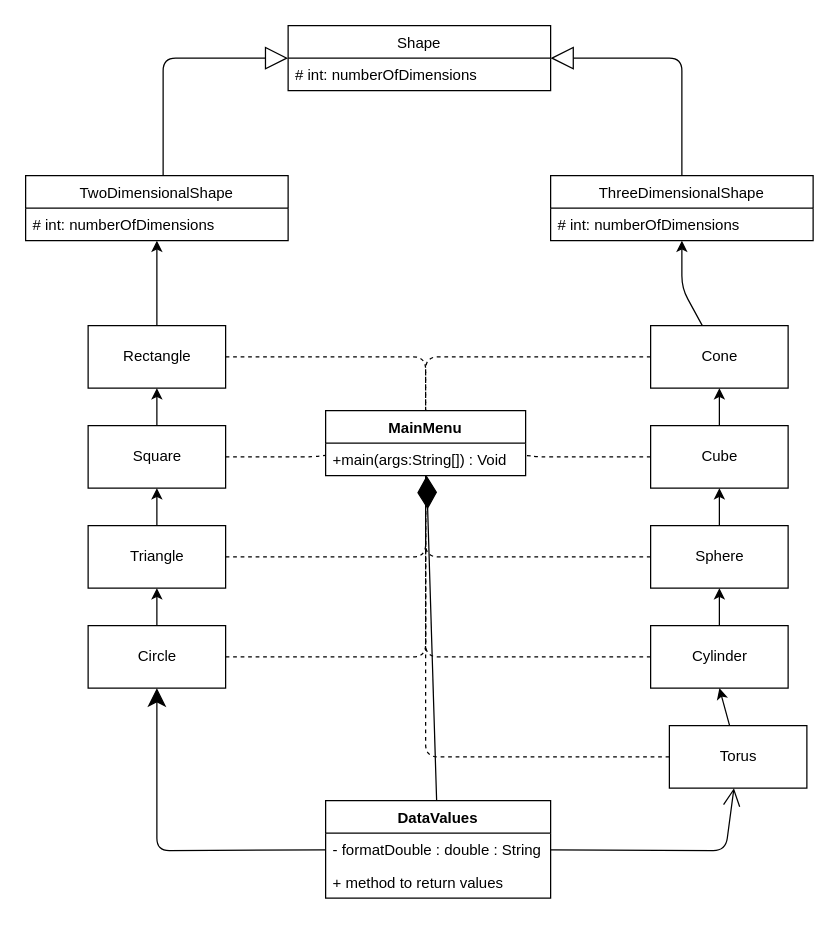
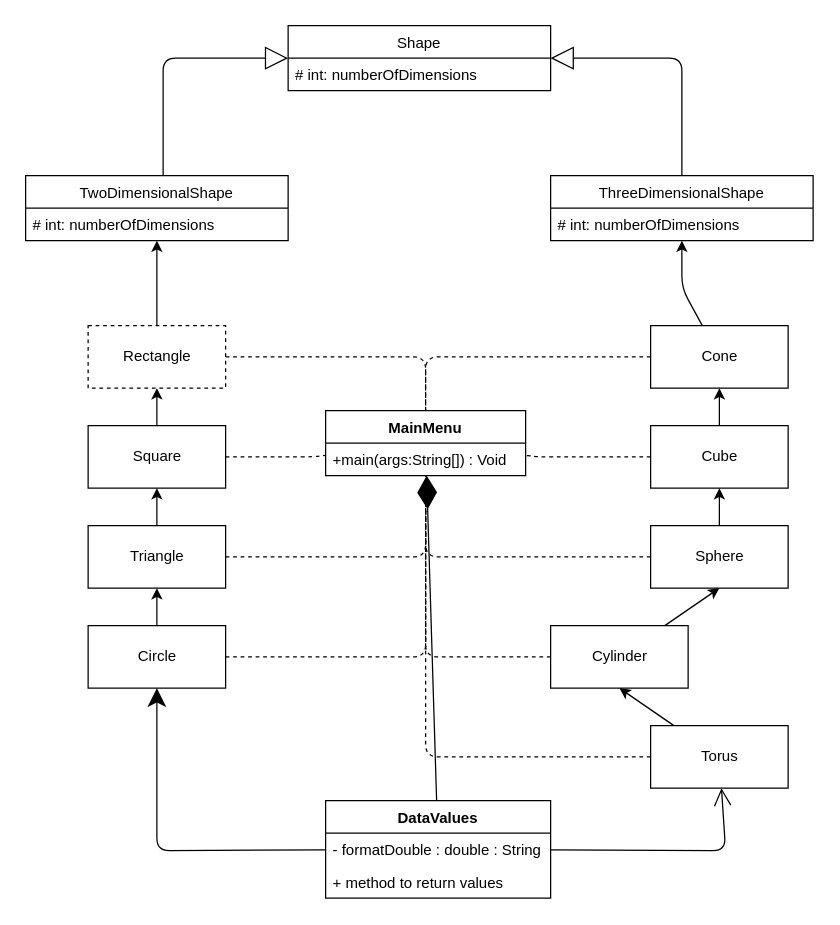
- <mxCell id="20" value="Rectangle" style="html=1;" parent="1" vertex="1"><mxGeometry x="70" y="260" width="110" height="50" as="geometry" /></mxCell>
+ <mxCell id="20" value="Rectangle" style="html=1;dashed=1;" parent="1" vertex="1"><mxGeometry x="70" y="260" width="110" height="50" as="geometry" /></mxCell>
- <mxCell id="17" value="Cylinder" style="html=1;" parent="1" vertex="1"><mxGeometry x="520" y="500" width="110" height="50" as="geometry" /></mxCell>
+ <mxCell id="17" value="Cylinder" style="html=1;" parent="1" vertex="1"><mxGeometry x="440" y="500" width="110" height="50" as="geometry" /></mxCell>
- <mxCell id="29" value="Torus" style="html=1;" parent="1" vertex="1"><mxGeometry x="535" y="580" width="110" height="50" as="geometry" /></mxCell>
+ <mxCell id="29" value="Torus" style="html=1;" parent="1" vertex="1"><mxGeometry x="520" y="580" width="110" height="50" as="geometry" /></mxCell>
